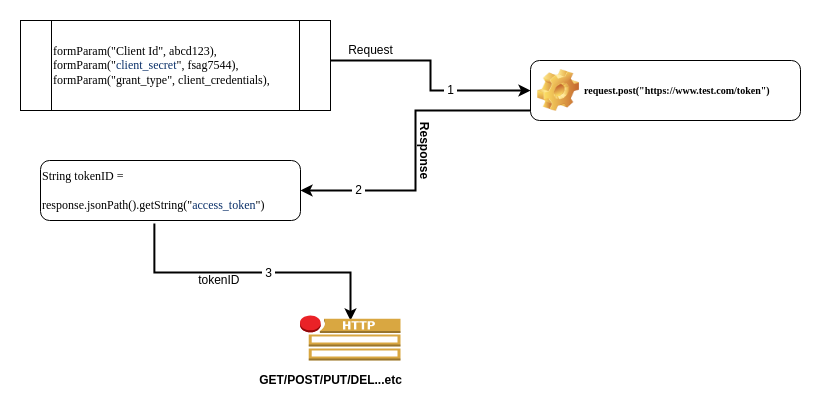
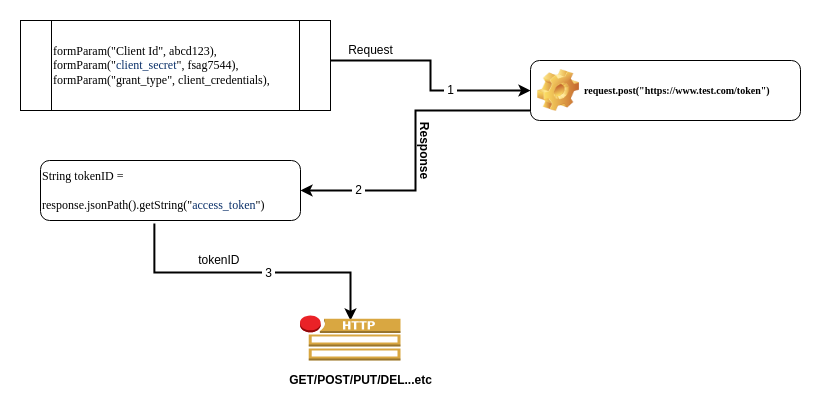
- <mxCell id="13" value="&lt;span style=&quot;text-align: left&quot;&gt;tokenID&amp;nbsp;&lt;/span&gt;" style="text;html=1;align=center;verticalAlign=middle;resizable=0;points=[];autosize=1;strokeColor=none;fillColor=none;fontSize=12;" vertex="1" parent="1"><mxGeometry x="190" y="270" width="60" height="20" as="geometry" /></mxCell>
+ <mxCell id="13" value="&lt;span style=&quot;text-align: left&quot;&gt;tokenID&amp;nbsp;&lt;/span&gt;" style="text;html=1;align=center;verticalAlign=middle;resizable=0;points=[];autosize=1;strokeColor=none;fillColor=none;fontSize=12;" vertex="1" parent="1"><mxGeometry x="190" y="250" width="60" height="20" as="geometry" /></mxCell>
- <mxCell id="14" value="&lt;b&gt;GET/POST/PUT/DEL...etc&lt;/b&gt;" style="text;html=1;align=center;verticalAlign=middle;resizable=0;points=[];autosize=1;strokeColor=none;fillColor=none;fontSize=12;" vertex="1" parent="1"><mxGeometry x="250" y="370" width="160" height="20" as="geometry" /></mxCell>
+ <mxCell id="14" value="&lt;b&gt;GET/POST/PUT/DEL...etc&lt;/b&gt;" style="text;html=1;align=center;verticalAlign=middle;resizable=0;points=[];autosize=1;strokeColor=none;fillColor=none;fontSize=12;" vertex="1" parent="1"><mxGeometry x="280" y="370" width="160" height="20" as="geometry" /></mxCell>
